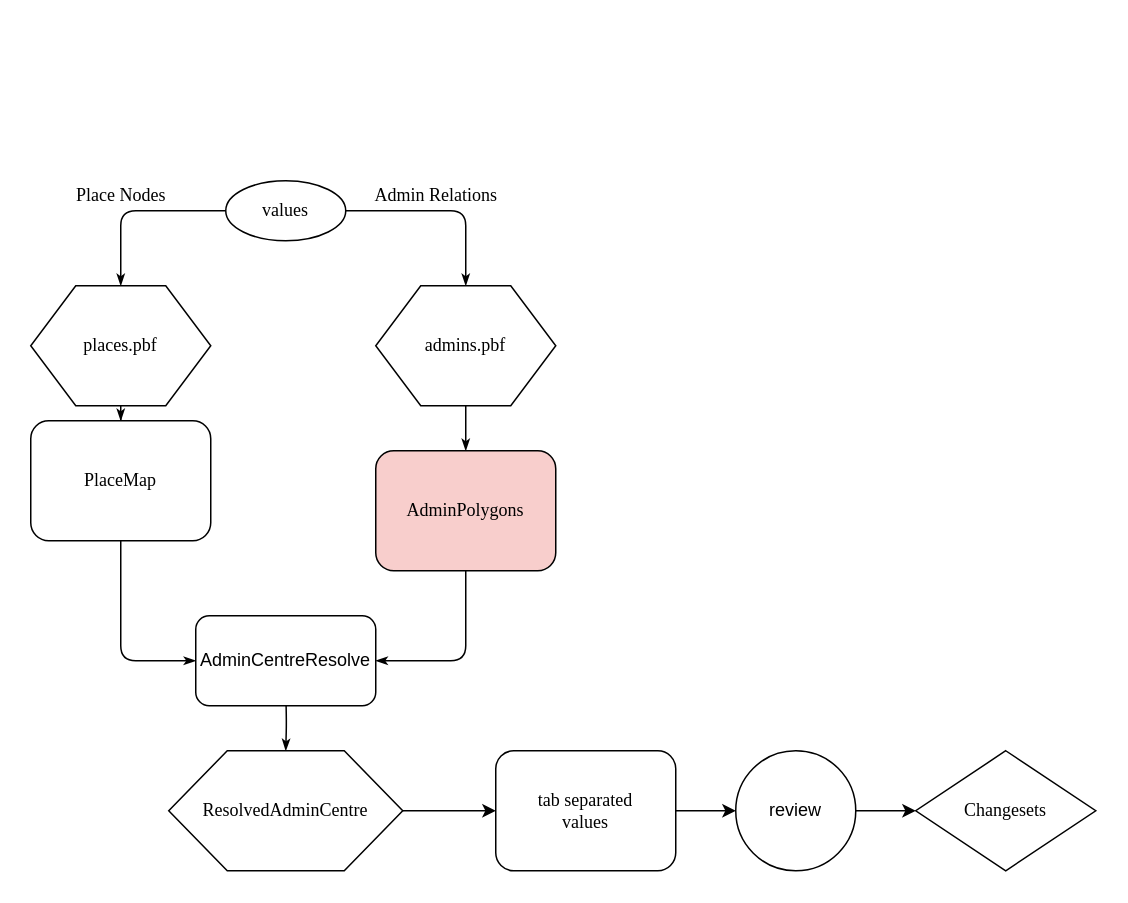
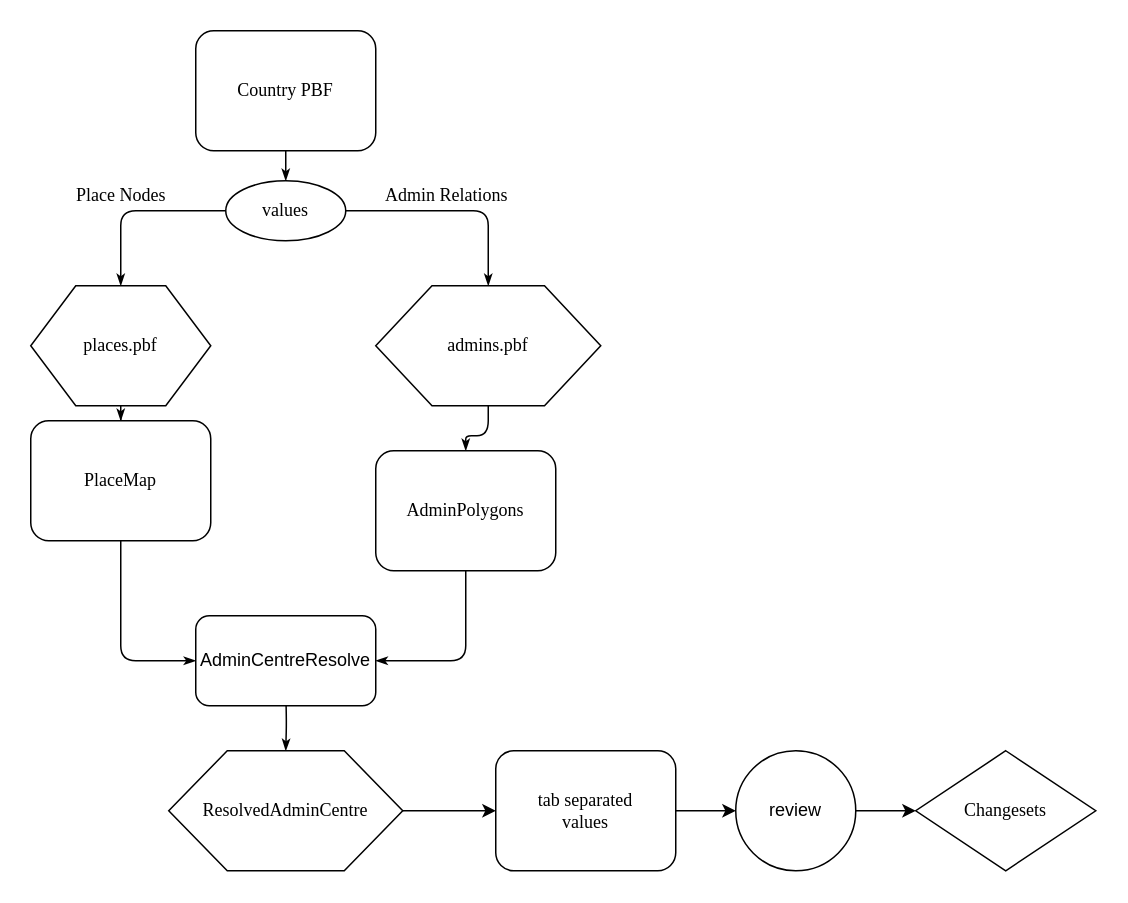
+ <mxCell id="3" value="Country PBF" style="rounded=1;whiteSpace=wrap;html=1;shadow=0;labelBackgroundColor=none;strokeWidth=1;fontFamily=Verdana;fontSize=12;align=center;" parent="1" vertex="1"><mxGeometry x="130" y="20" width="120" height="80" as="geometry" /></mxCell>
+ <mxCell id="2" style="edgeStyle=orthogonalEdgeStyle;rounded=1;html=1;labelBackgroundColor=none;startArrow=none;startFill=0;startSize=5;endArrow=classicThin;endFill=1;endSize=5;jettySize=auto;orthogonalLoop=1;strokeWidth=1;fontFamily=Verdana;fontSize=8" parent="1" source="3" target="6" edge="1"><mxGeometry relative="1" as="geometry" /></mxCell>
- <mxCell id="10" value="admins.pbf" style="shape=hexagon;perimeter=hexagonPerimeter;whiteSpace=wrap;html=1;rounded=0;shadow=0;labelBackgroundColor=none;strokeWidth=1;fontFamily=Verdana;fontSize=12;align=center;" parent="1" vertex="1"><mxGeometry x="250" y="190" width="120" height="80" as="geometry" /></mxCell>
+ <mxCell id="10" value="admins.pbf" style="shape=hexagon;perimeter=hexagonPerimeter;whiteSpace=wrap;html=1;rounded=0;shadow=0;labelBackgroundColor=none;strokeWidth=1;fontFamily=Verdana;fontSize=12;align=center;" parent="1" vertex="1"><mxGeometry x="250" y="190" width="150" height="80" as="geometry" /></mxCell>
- <mxCell id="14" value="AdminPolygons" style="rounded=1;whiteSpace=wrap;html=1;shadow=0;labelBackgroundColor=none;strokeWidth=1;fontFamily=Verdana;fontSize=12;align=center;fillColor=#f8cecc;" parent="1" vertex="1"><mxGeometry x="250" y="300" width="120" height="80" as="geometry" /></mxCell>
+ <mxCell id="14" value="AdminPolygons" style="rounded=1;whiteSpace=wrap;html=1;shadow=0;labelBackgroundColor=none;strokeWidth=1;fontFamily=Verdana;fontSize=12;align=center;" parent="1" vertex="1"><mxGeometry x="250" y="300" width="120" height="80" as="geometry" /></mxCell>
